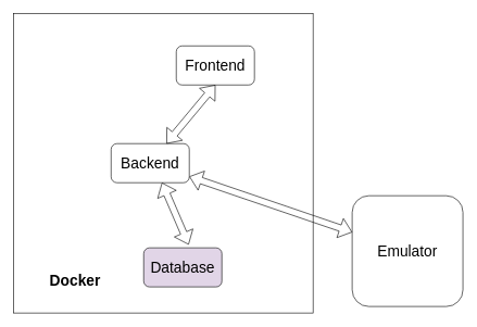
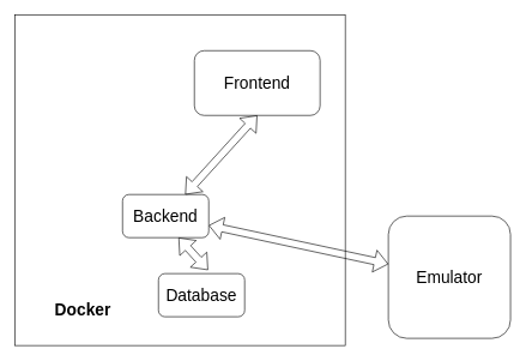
- <mxCell id="7" value="Frontend" style="rounded=1;whiteSpace=wrap;html=1;fontSize=23;" vertex="1" parent="1"><mxGeometry x="270" y="70" width="120" height="60" as="geometry" /></mxCell>
+ <mxCell id="7" value="Frontend" style="rounded=1;whiteSpace=wrap;html=1;fontSize=23;" vertex="1" parent="1"><mxGeometry x="270" y="70" width="175" height="90" as="geometry" /></mxCell>
- <mxCell id="6" value="Backend" style="rounded=1;whiteSpace=wrap;html=1;fontSize=23;" vertex="1" parent="1"><mxGeometry x="170" y="220" width="120" height="60" as="geometry" /></mxCell>
+ <mxCell id="6" value="Backend" style="rounded=1;whiteSpace=wrap;html=1;fontSize=23;" vertex="1" parent="1"><mxGeometry x="170" y="270" width="120" height="60" as="geometry" /></mxCell>
- <mxCell id="9" value="Database" style="rounded=1;whiteSpace=wrap;html=1;fontSize=23;fillColor=#e1d5e7;" vertex="1" parent="1"><mxGeometry x="220" y="380" width="120" height="60" as="geometry" /></mxCell>
+ <mxCell id="9" value="Database" style="rounded=1;whiteSpace=wrap;html=1;fontSize=23;" vertex="1" parent="1"><mxGeometry x="220" y="380" width="120" height="60" as="geometry" /></mxCell>
